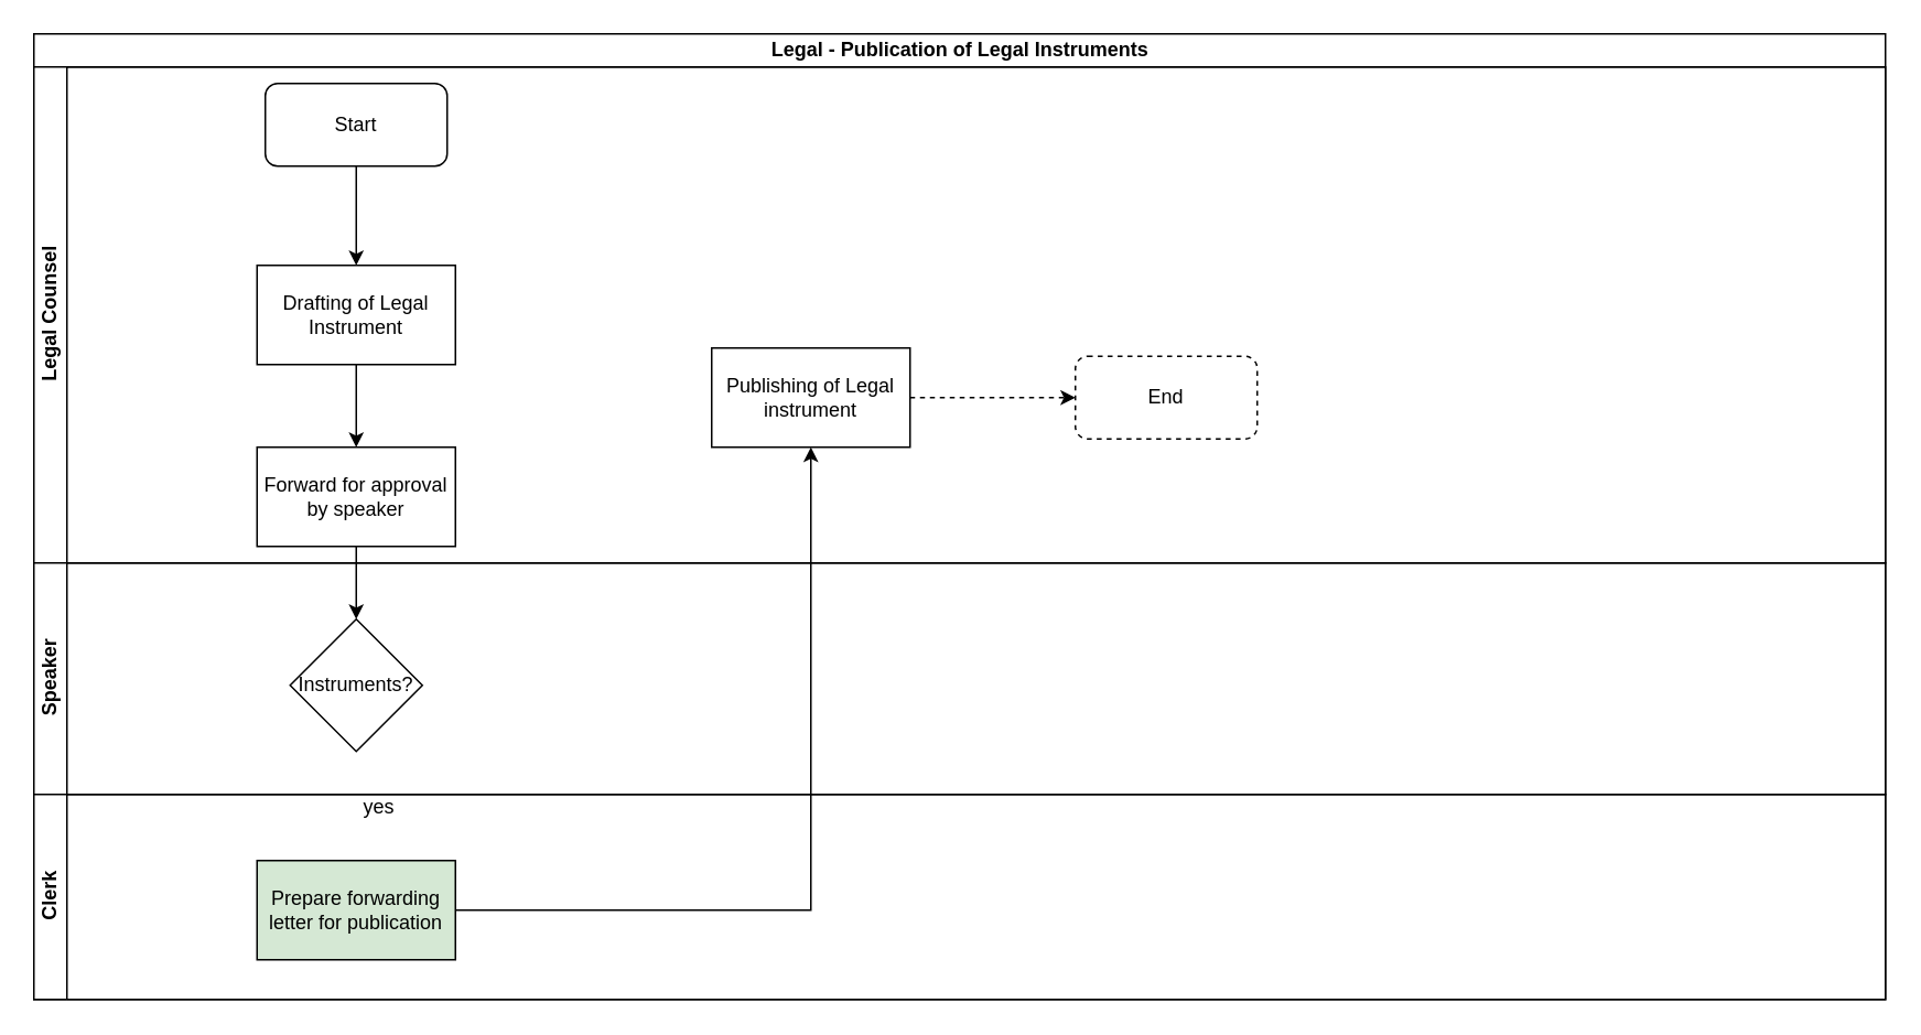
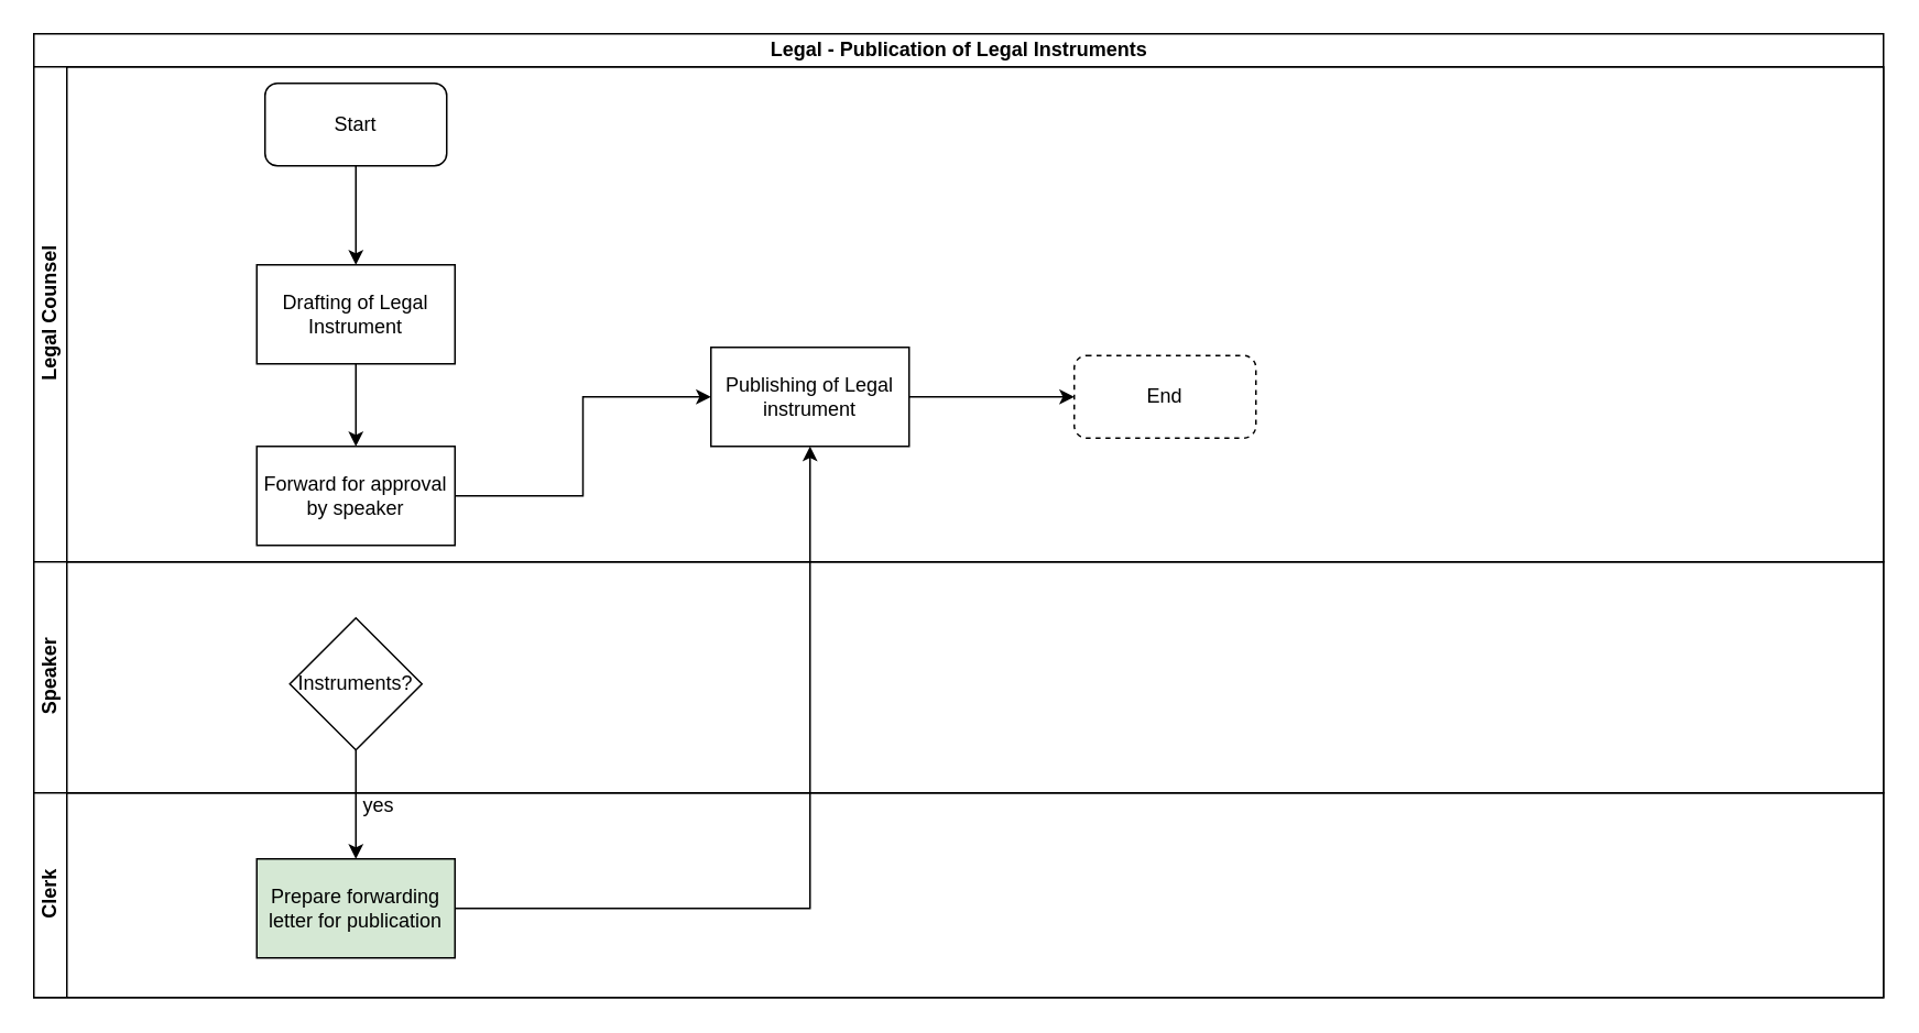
- <mxCell id="11" value="" style="edgeStyle=orthogonalEdgeStyle;rounded=0;orthogonalLoop=1;jettySize=auto;html=1;entryX=0;entryY=0.5;entryDx=0;entryDy=0;dashed=1;" edge="1" parent="3" source="8" target="9"><mxGeometry relative="1" as="geometry"><mxPoint x="630" y="200" as="targetPoint" /></mxGeometry></mxCell>
+ <mxCell id="11" value="" style="edgeStyle=orthogonalEdgeStyle;rounded=0;orthogonalLoop=1;jettySize=auto;html=1;entryX=0;entryY=0.5;entryDx=0;entryDy=0;" edge="1" parent="3" source="8" target="9"><mxGeometry relative="1" as="geometry"><mxPoint x="630" y="200" as="targetPoint" /></mxGeometry></mxCell>
- <mxCell id="17" value="" style="edgeStyle=orthogonalEdgeStyle;rounded=0;orthogonalLoop=1;jettySize=auto;html=1;" edge="1" parent="2" source="10" target="13"><mxGeometry relative="1" as="geometry" /></mxCell>
+ <mxCell id="17" value="" style="edgeStyle=orthogonalEdgeStyle;rounded=0;orthogonalLoop=1;jettySize=auto;html=1;" edge="1" parent="2" source="10" target="8"><mxGeometry relative="1" as="geometry" /></mxCell>
+ <mxCell id="18" value="" style="edgeStyle=orthogonalEdgeStyle;rounded=0;orthogonalLoop=1;jettySize=auto;html=1;" edge="1" parent="2" source="13" target="16"><mxGeometry relative="1" as="geometry" /></mxCell>
